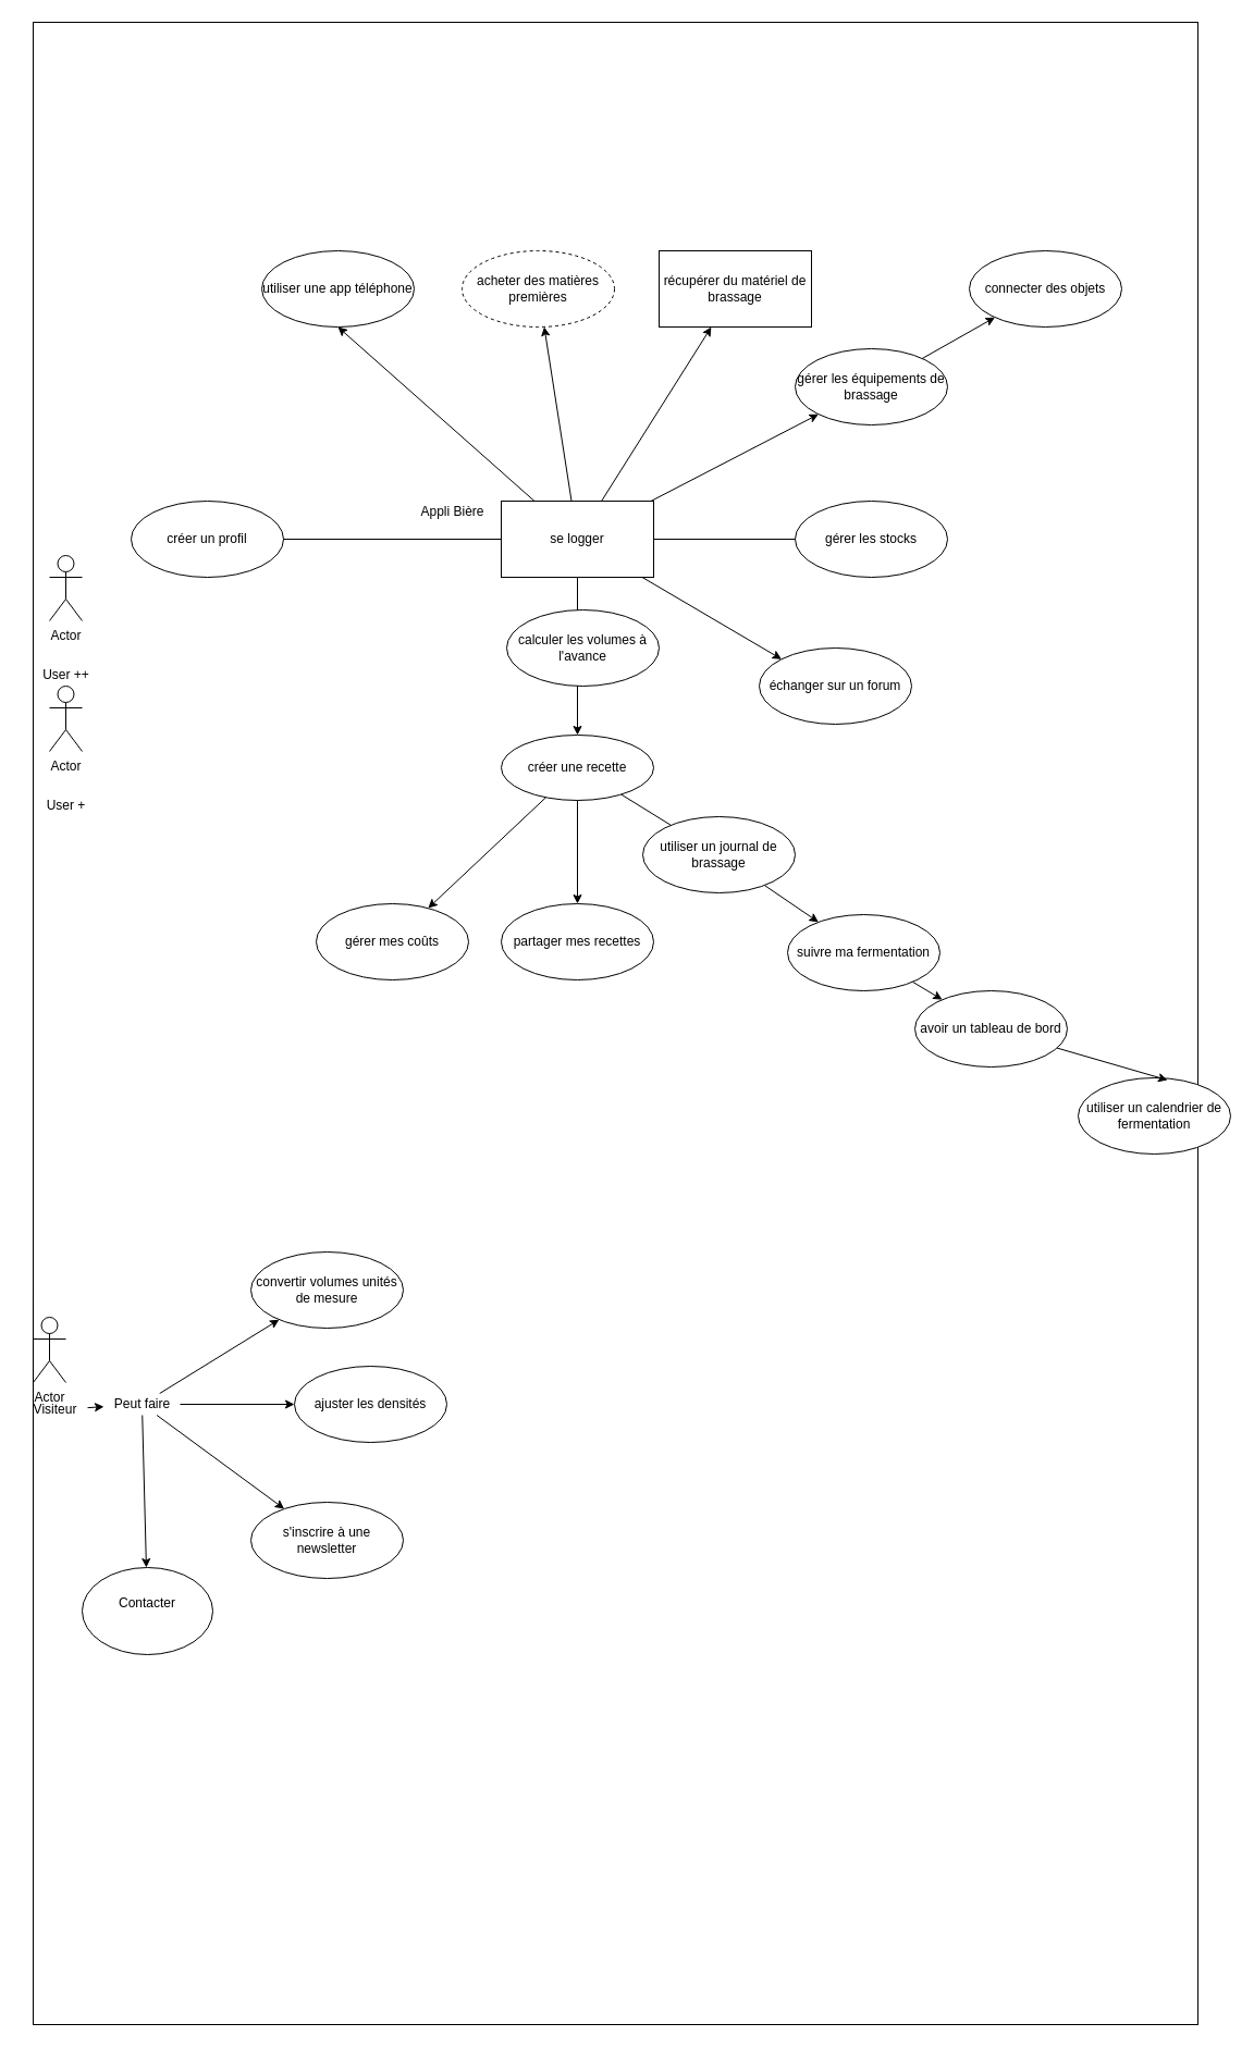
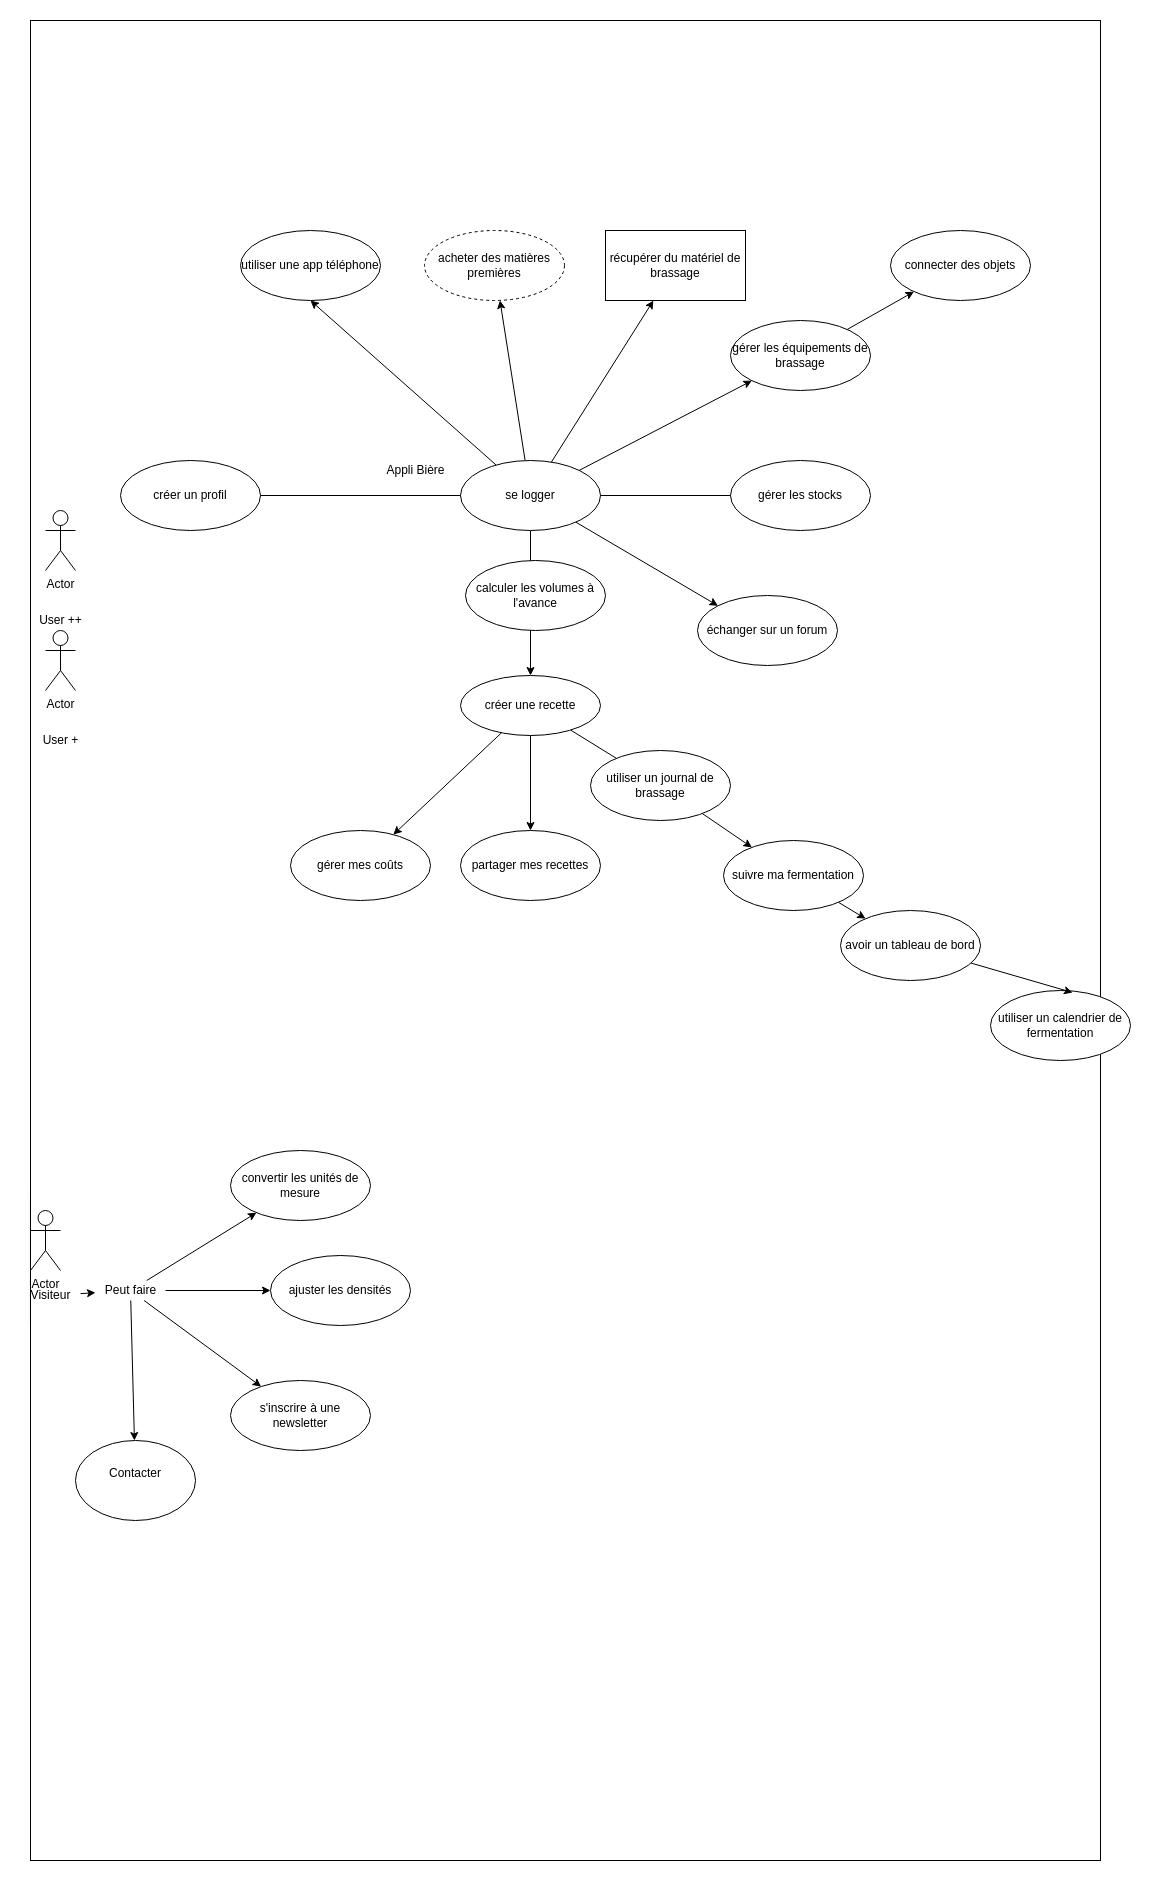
- <mxCell id="10" value="se logger" style="whiteSpace=wrap;html=1;rounded=0;" parent="1" vertex="1"><mxGeometry x="460" y="460" width="140" height="70" as="geometry" /></mxCell>
+ <mxCell id="10" value="se logger" style="ellipse;whiteSpace=wrap;html=1;" parent="1" vertex="1"><mxGeometry x="460" y="460" width="140" height="70" as="geometry" /></mxCell>
- <mxCell id="12" value="convertir volumes unités de mesure" style="ellipse;whiteSpace=wrap;html=1;" parent="1" vertex="1"><mxGeometry x="230" y="1150" width="140" height="70" as="geometry" /></mxCell>
+ <mxCell id="12" value="convertir les unités de mesure" style="ellipse;whiteSpace=wrap;html=1;" parent="1" vertex="1"><mxGeometry x="230" y="1150" width="140" height="70" as="geometry" /></mxCell>
